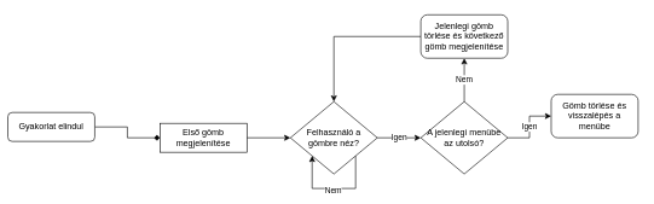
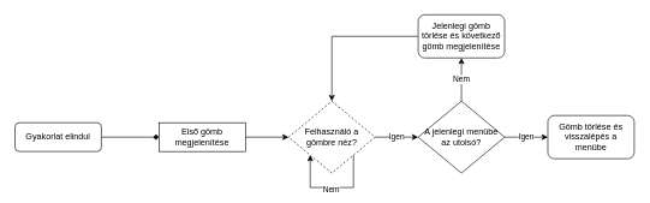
- <mxCell id="13" value="Gömb törlése és visszalépés a menübe" style="rounded=1;whiteSpace=wrap;html=1;shadow=0;strokeWidth=1;spacing=6;spacingTop=0;" vertex="1" parent="1"><mxGeometry x="760" y="130" width="120" height="60" as="geometry" /></mxCell>
+ <mxCell id="13" value="Gömb törlése és visszalépés a menübe" style="rounded=1;whiteSpace=wrap;html=1;shadow=0;strokeWidth=1;spacing=6;spacingTop=0;" vertex="1" parent="1"><mxGeometry x="760" y="160" width="120" height="60" as="geometry" /></mxCell>
- <mxCell id="3" value="Gyakorlat elindul" style="rounded=1;whiteSpace=wrap;html=1;fontSize=12;glass=0;strokeWidth=1;shadow=0;" parent="1" vertex="1"><mxGeometry x="10" y="155" width="120" height="40" as="geometry" /></mxCell>
+ <mxCell id="3" value="Gyakorlat elindul" style="rounded=1;whiteSpace=wrap;html=1;fontSize=12;glass=0;strokeWidth=1;shadow=0;" parent="1" vertex="1"><mxGeometry x="20" y="170" width="120" height="40" as="geometry" /></mxCell>
- <mxCell id="5" value="Felhasználó a gömbre néz?" style="rhombus;whiteSpace=wrap;html=1;shadow=0;fontFamily=Helvetica;fontSize=12;align=center;strokeWidth=1;spacing=6;spacingTop=0;" parent="1" vertex="1"><mxGeometry x="400" y="140" width="120" height="100" as="geometry" /></mxCell>
+ <mxCell id="5" value="Felhasználó a gömbre néz?" style="rhombus;whiteSpace=wrap;html=1;shadow=0;fontFamily=Helvetica;fontSize=12;align=center;strokeWidth=1;spacing=6;spacingTop=0;dashed=1;" parent="1" vertex="1"><mxGeometry x="400" y="140" width="120" height="100" as="geometry" /></mxCell>
